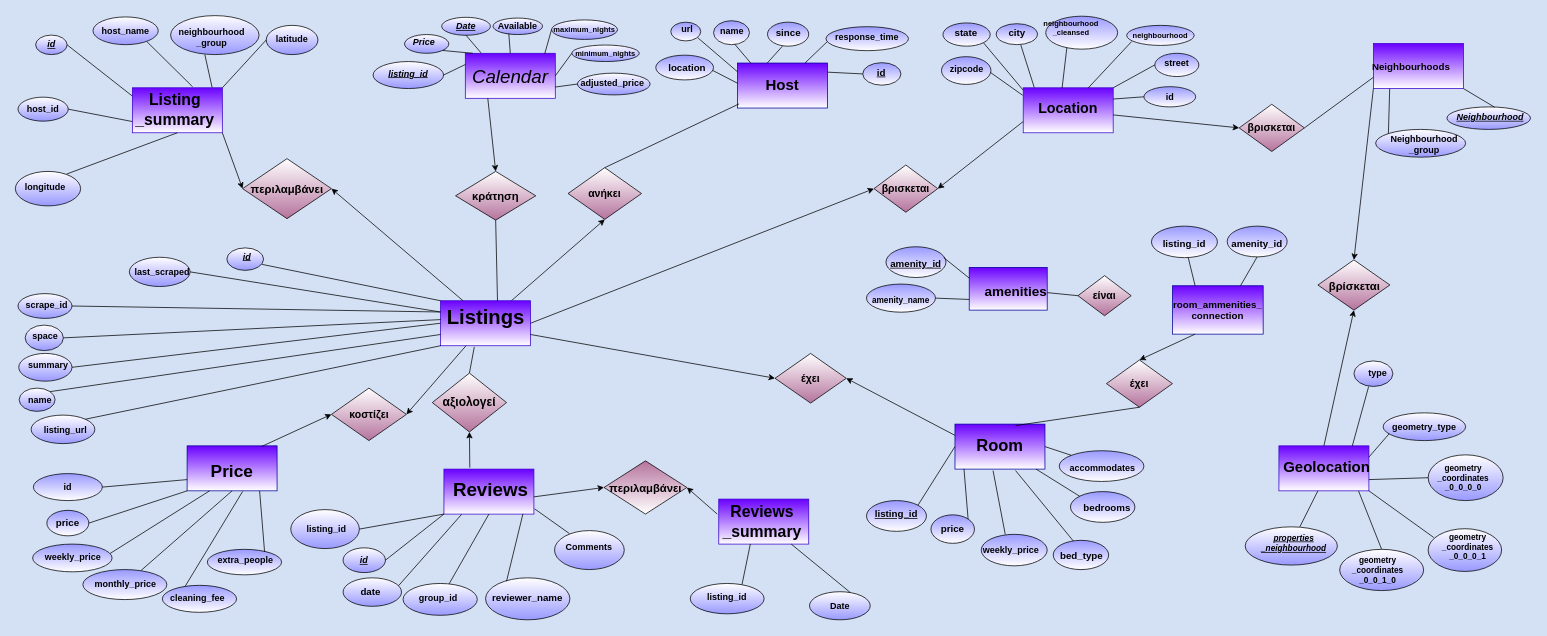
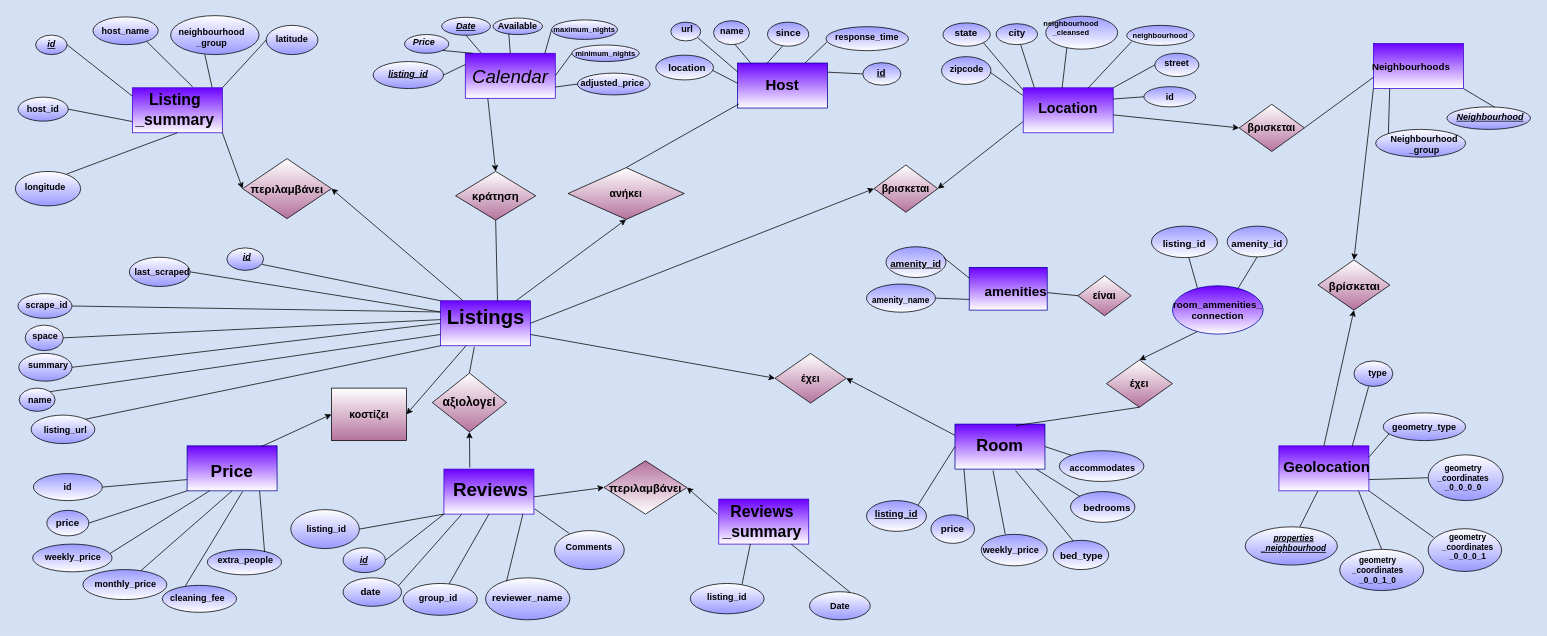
- <mxCell id="226" value="&lt;span style=&quot;font-size: 14px&quot;&gt;&lt;b&gt;ανήκει&lt;/b&gt;&lt;/span&gt;" style="rhombus;whiteSpace=wrap;html=1;gradientColor=#B5739D;" parent="1" vertex="1"><mxGeometry x="757" y="223" width="98" height="69" as="geometry" /></mxCell>
+ <mxCell id="226" value="&lt;span style=&quot;font-size: 14px&quot;&gt;&lt;b&gt;ανήκει&lt;/b&gt;&lt;/span&gt;" style="rhombus;whiteSpace=wrap;html=1;gradientColor=#B5739D;" parent="1" vertex="1"><mxGeometry x="757" y="223" width="155" height="69" as="geometry" /></mxCell>
- <mxCell id="241" value="&lt;b style=&quot;font-size: 13px&quot;&gt;room_ammenities_&lt;br&gt;connection&lt;/b&gt;" style="rounded=0;whiteSpace=wrap;html=1;gradientColor=#FFFFFF;fontSize=12;fillColor=#6A00FF;strokeColor=#000099;" vertex="1" parent="1"><mxGeometry x="1563" y="380.5" width="121" height="64.5" as="geometry" /></mxCell>
+ <mxCell id="241" value="&lt;b style=&quot;font-size: 13px&quot;&gt;room_ammenities_&lt;br&gt;connection&lt;/b&gt;" style="ellipse;whiteSpace=wrap;html=1;gradientColor=#FFFFFF;fontSize=12;fillColor=#6A00FF;strokeColor=#000099;" vertex="1" parent="1"><mxGeometry x="1563" y="380.5" width="121" height="64.5" as="geometry" /></mxCell>
- <mxCell id="223" value="&lt;b&gt;&lt;font style=&quot;font-size: 14px&quot;&gt;κοστίζει&lt;/font&gt;&lt;/b&gt;" style="rhombus;whiteSpace=wrap;html=1;gradientColor=#B5739D;" parent="1" vertex="1"><mxGeometry x="441.5" y="517" width="100" height="70" as="geometry" /></mxCell>
+ <mxCell id="223" value="&lt;b&gt;&lt;font style=&quot;font-size: 14px&quot;&gt;κοστίζει&lt;/font&gt;&lt;/b&gt;" style="whiteSpace=wrap;html=1;gradientColor=#B5739D;rounded=0;" parent="1" vertex="1"><mxGeometry x="441.5" y="517" width="100" height="70" as="geometry" /></mxCell>
